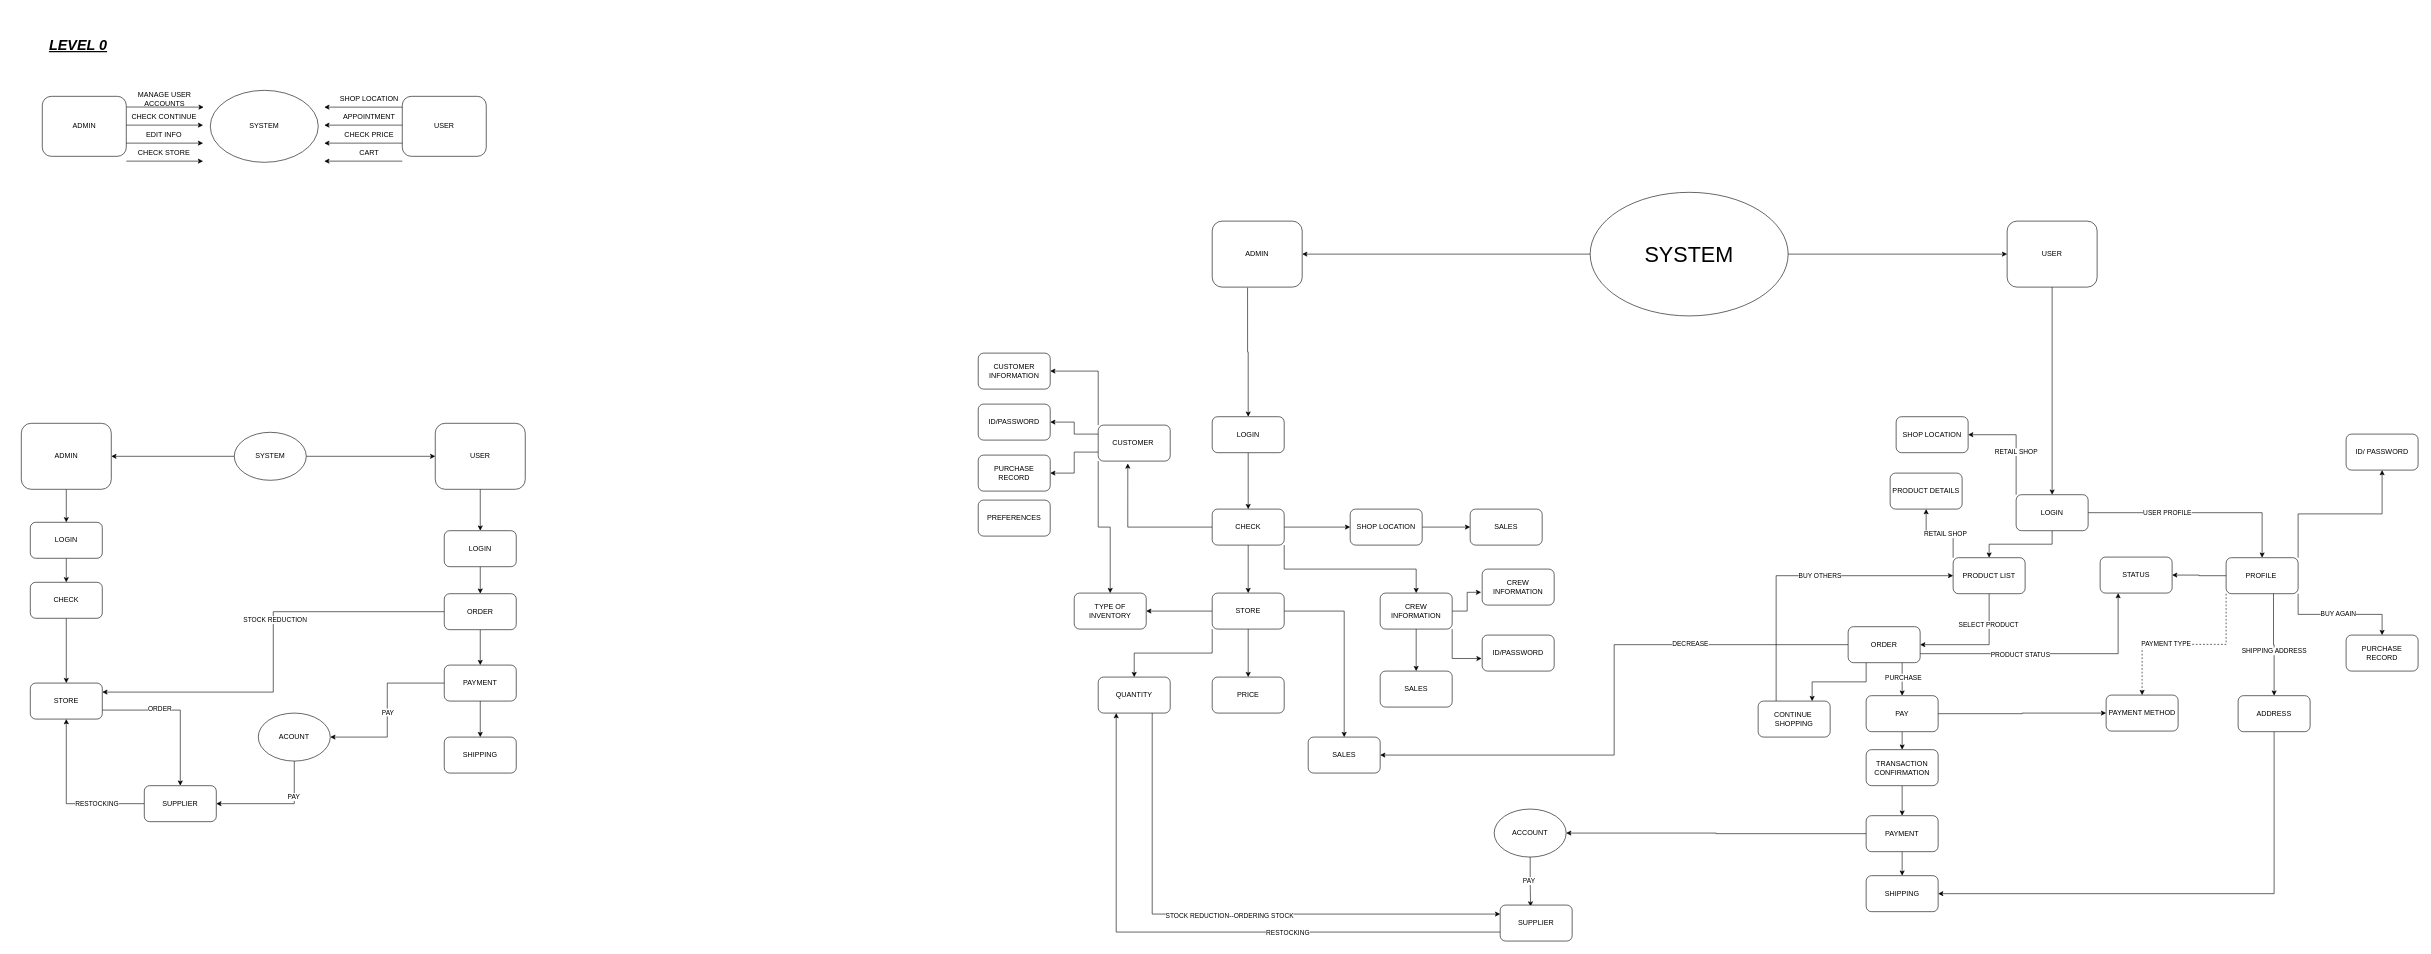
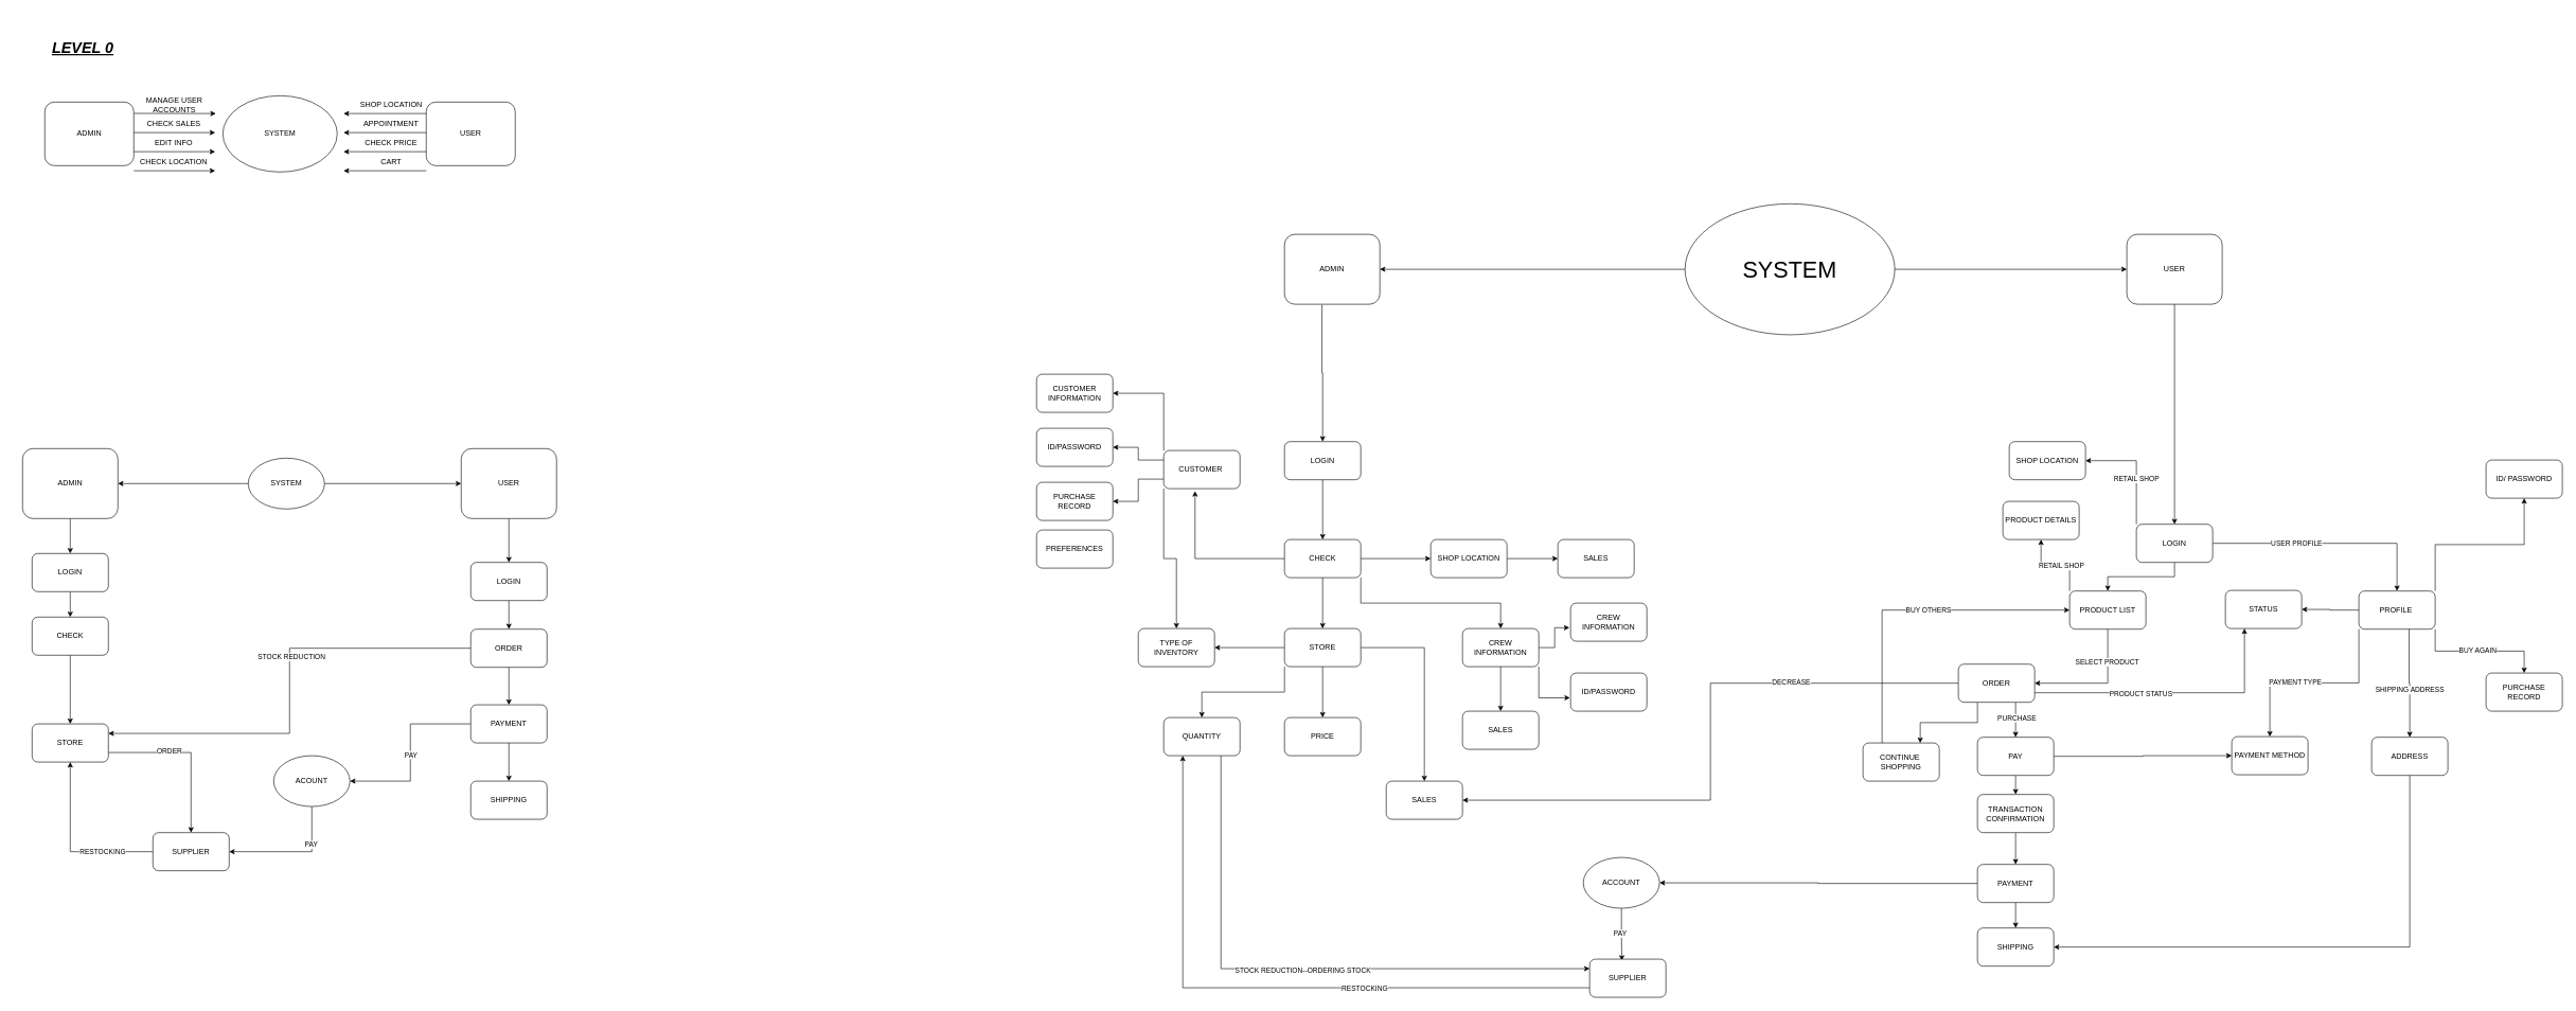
- <mxCell id="8" value="CHECK CONTINUE" style="text;html=1;strokeColor=none;fillColor=none;align=center;verticalAlign=middle;whiteSpace=wrap;rounded=0;" parent="1" vertex="1"><mxGeometry x="218" y="180" width="110" height="30" as="geometry" /></mxCell>
+ <mxCell id="8" value="CHECK SALES" style="text;html=1;strokeColor=none;fillColor=none;align=center;verticalAlign=middle;whiteSpace=wrap;rounded=0;" parent="1" vertex="1"><mxGeometry x="218" y="180" width="110" height="30" as="geometry" /></mxCell>
- <mxCell id="12" value="CHECK STORE" style="text;html=1;strokeColor=none;fillColor=none;align=center;verticalAlign=middle;whiteSpace=wrap;rounded=0;" parent="1" vertex="1"><mxGeometry x="218" y="240" width="110" height="30" as="geometry" /></mxCell>
+ <mxCell id="12" value="CHECK LOCATION" style="text;html=1;strokeColor=none;fillColor=none;align=center;verticalAlign=middle;whiteSpace=wrap;rounded=0;" parent="1" vertex="1"><mxGeometry x="218" y="240" width="110" height="30" as="geometry" /></mxCell>
- <mxCell id="81" style="edgeStyle=orthogonalEdgeStyle;rounded=0;orthogonalLoop=1;jettySize=auto;html=1;exitX=0;exitY=1;exitDx=0;exitDy=0;entryX=0.5;entryY=0;entryDx=0;entryDy=0;dashed=1;" parent="1" source="83" target="131" edge="1"><mxGeometry relative="1" as="geometry" /></mxCell>
+ <mxCell id="81" style="edgeStyle=orthogonalEdgeStyle;rounded=0;orthogonalLoop=1;jettySize=auto;html=1;exitX=0;exitY=1;exitDx=0;exitDy=0;entryX=0.5;entryY=0;entryDx=0;entryDy=0;" parent="1" source="83" target="131" edge="1"><mxGeometry relative="1" as="geometry" /></mxCell>
